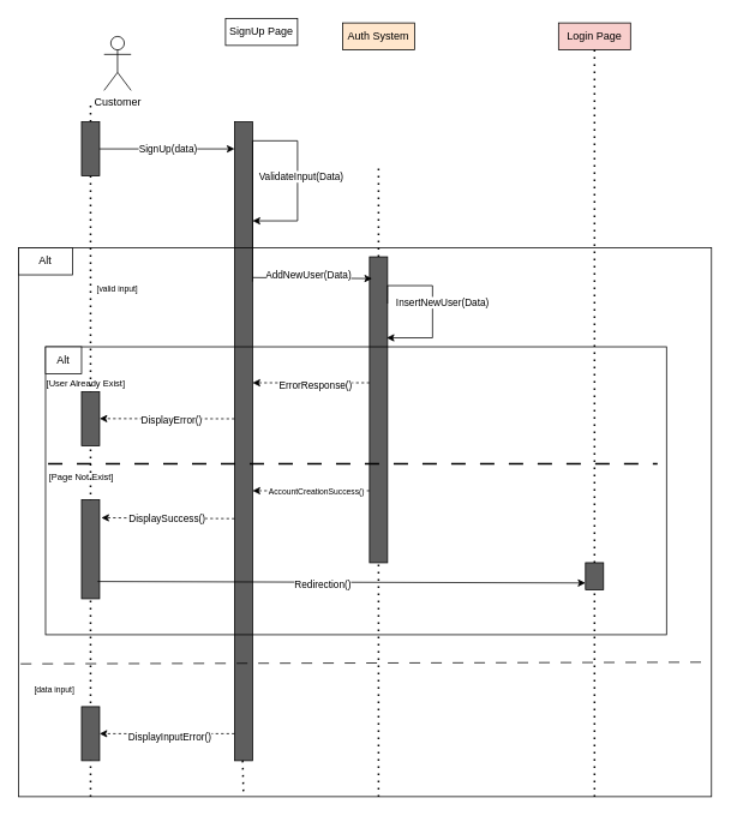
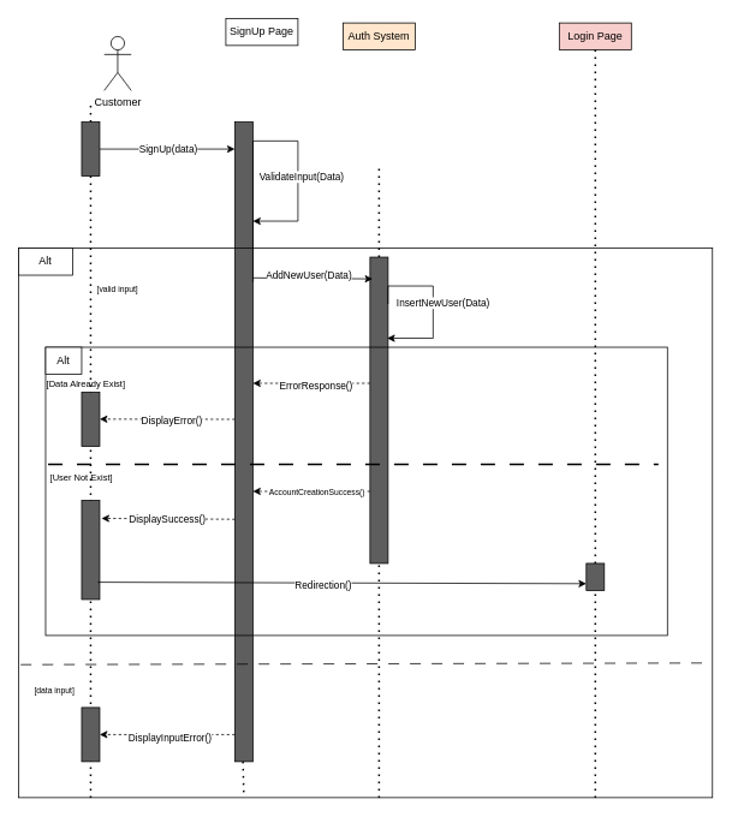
- <mxCell id="23" value="&lt;font size=&quot;1&quot;&gt;[User Already Exist]&lt;/font&gt;" style="text;html=1;align=center;verticalAlign=middle;whiteSpace=wrap;rounded=0;" vertex="1" parent="1"><mxGeometry x="50" y="415" width="90" height="20" as="geometry" /></mxCell>
+ <mxCell id="23" value="&lt;font size=&quot;1&quot;&gt;[Data Already Exist]&lt;/font&gt;" style="text;html=1;align=center;verticalAlign=middle;whiteSpace=wrap;rounded=0;" vertex="1" parent="1"><mxGeometry x="50" y="415" width="90" height="20" as="geometry" /></mxCell>
- <mxCell id="32" value="&lt;font size=&quot;1&quot;&gt;[Page Not Exist]&lt;/font&gt;" style="text;html=1;align=center;verticalAlign=middle;whiteSpace=wrap;rounded=0;" vertex="1" parent="1"><mxGeometry x="50" y="520" width="80" height="20" as="geometry" /></mxCell>
+ <mxCell id="32" value="&lt;font size=&quot;1&quot;&gt;[User Not Exist]&lt;/font&gt;" style="text;html=1;align=center;verticalAlign=middle;whiteSpace=wrap;rounded=0;" vertex="1" parent="1"><mxGeometry x="50" y="520" width="80" height="20" as="geometry" /></mxCell>
